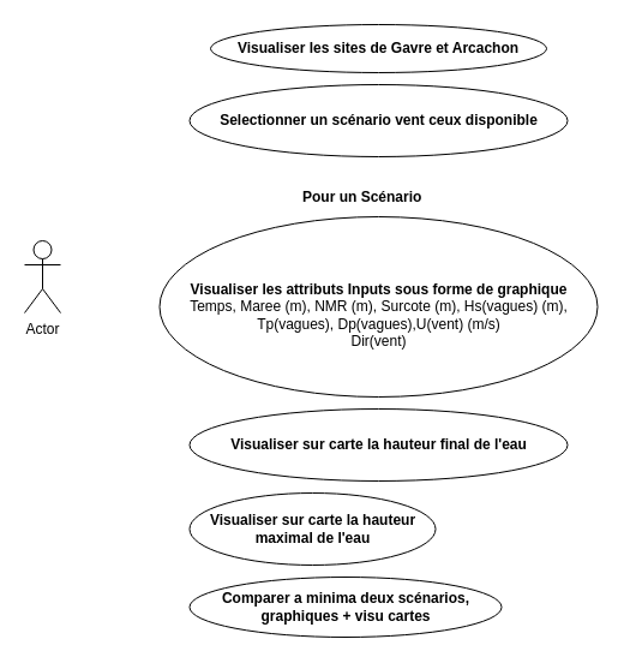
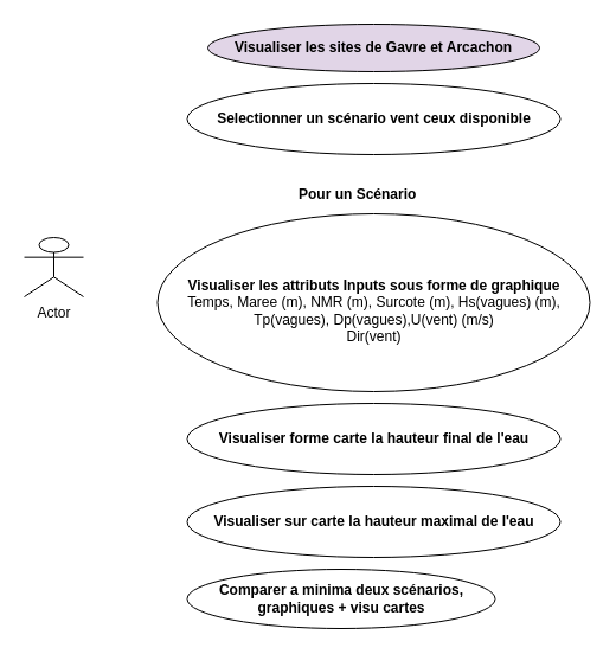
- <mxCell id="3" value="&lt;b&gt;Visualiser les sites de Gavre et Arcachon&lt;/b&gt;" style="ellipse;whiteSpace=wrap;html=1;" parent="1" vertex="1"><mxGeometry x="175" y="20" width="280" height="40" as="geometry" /></mxCell>
+ <mxCell id="3" value="&lt;b&gt;Visualiser les sites de Gavre et Arcachon&lt;/b&gt;" style="ellipse;whiteSpace=wrap;html=1;fillColor=#e1d5e7;" parent="1" vertex="1"><mxGeometry x="175" y="20" width="280" height="40" as="geometry" /></mxCell>
- <mxCell id="2" value="Actor" style="shape=umlActor;verticalLabelPosition=bottom;verticalAlign=top;html=1;outlineConnect=0;" parent="1" vertex="1"><mxGeometry x="20" y="200" width="30" height="60" as="geometry" /></mxCell>
+ <mxCell id="2" value="Actor" style="shape=umlActor;verticalLabelPosition=bottom;verticalAlign=top;html=1;outlineConnect=0;" parent="1" vertex="1"><mxGeometry x="20" y="200" width="50" height="50" as="geometry" /></mxCell>
- <mxCell id="6" value="&lt;div&gt;&lt;b&gt;Visualiser sur carte la hauteur final de l'eau &lt;/b&gt;&lt;/div&gt;" style="ellipse;whiteSpace=wrap;html=1;" parent="1" vertex="1"><mxGeometry x="157.5" y="340" width="315" height="60" as="geometry" /></mxCell>
+ <mxCell id="6" value="&lt;div&gt;&lt;b&gt;Visualiser forme carte la hauteur final de l'eau &lt;/b&gt;&lt;/div&gt;" style="ellipse;whiteSpace=wrap;html=1;" parent="1" vertex="1"><mxGeometry x="157.5" y="340" width="315" height="60" as="geometry" /></mxCell>
- <mxCell id="7" value="&lt;div&gt;&lt;b&gt;Visualiser sur carte la hauteur maximal de l'eau &lt;/b&gt;&lt;/div&gt;" style="ellipse;whiteSpace=wrap;html=1;" parent="1" vertex="1"><mxGeometry x="157.5" y="410" width="205" height="60" as="geometry" /></mxCell>
+ <mxCell id="7" value="&lt;div&gt;&lt;b&gt;Visualiser sur carte la hauteur maximal de l'eau &lt;/b&gt;&lt;/div&gt;" style="ellipse;whiteSpace=wrap;html=1;" parent="1" vertex="1"><mxGeometry x="157.5" y="410" width="315" height="60" as="geometry" /></mxCell>
